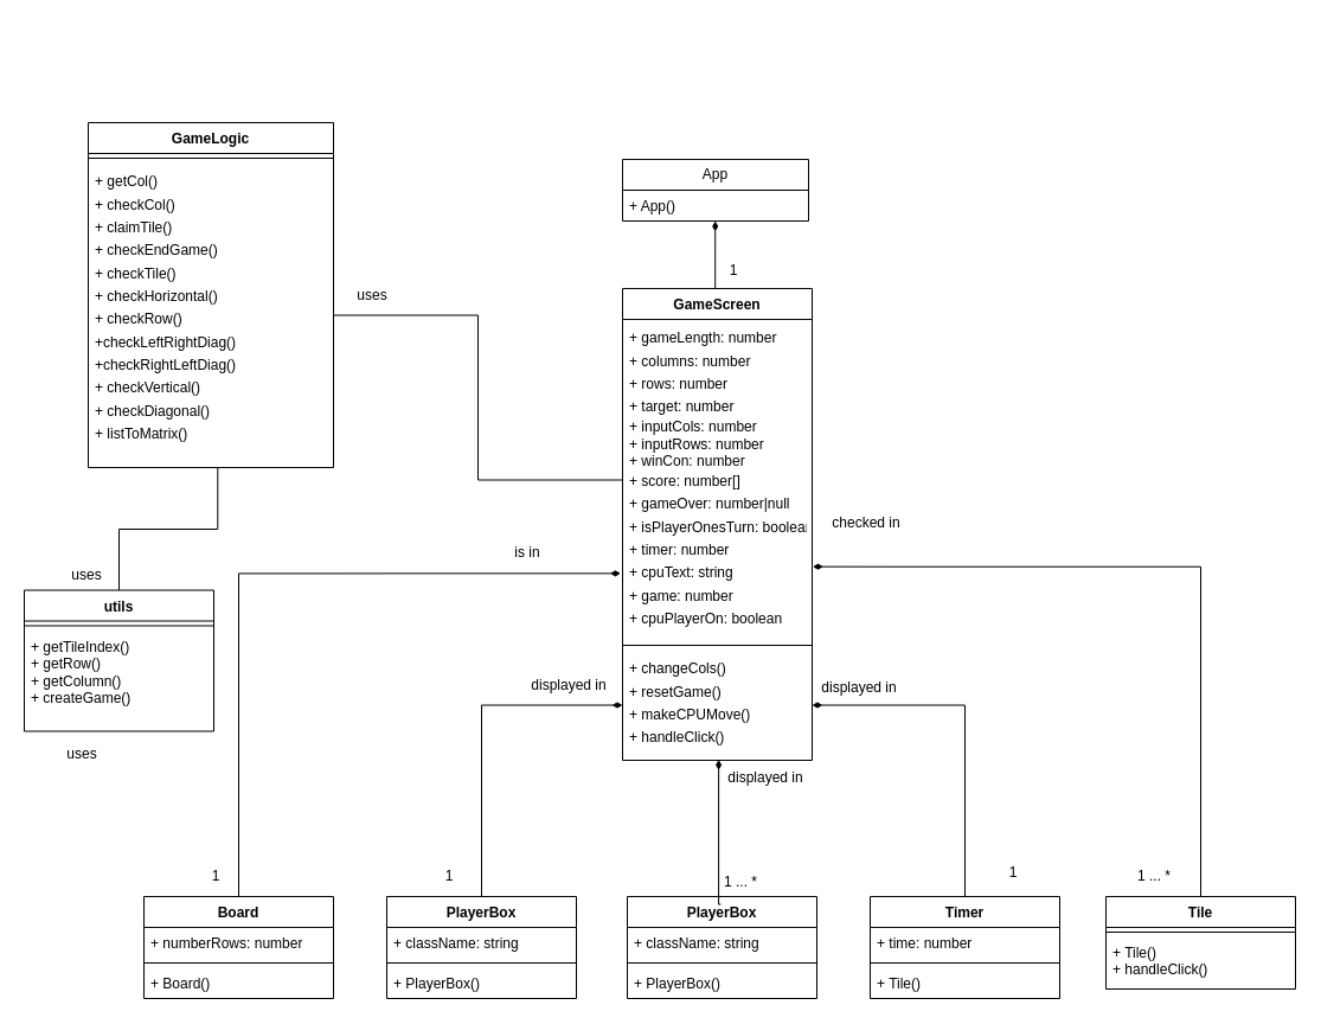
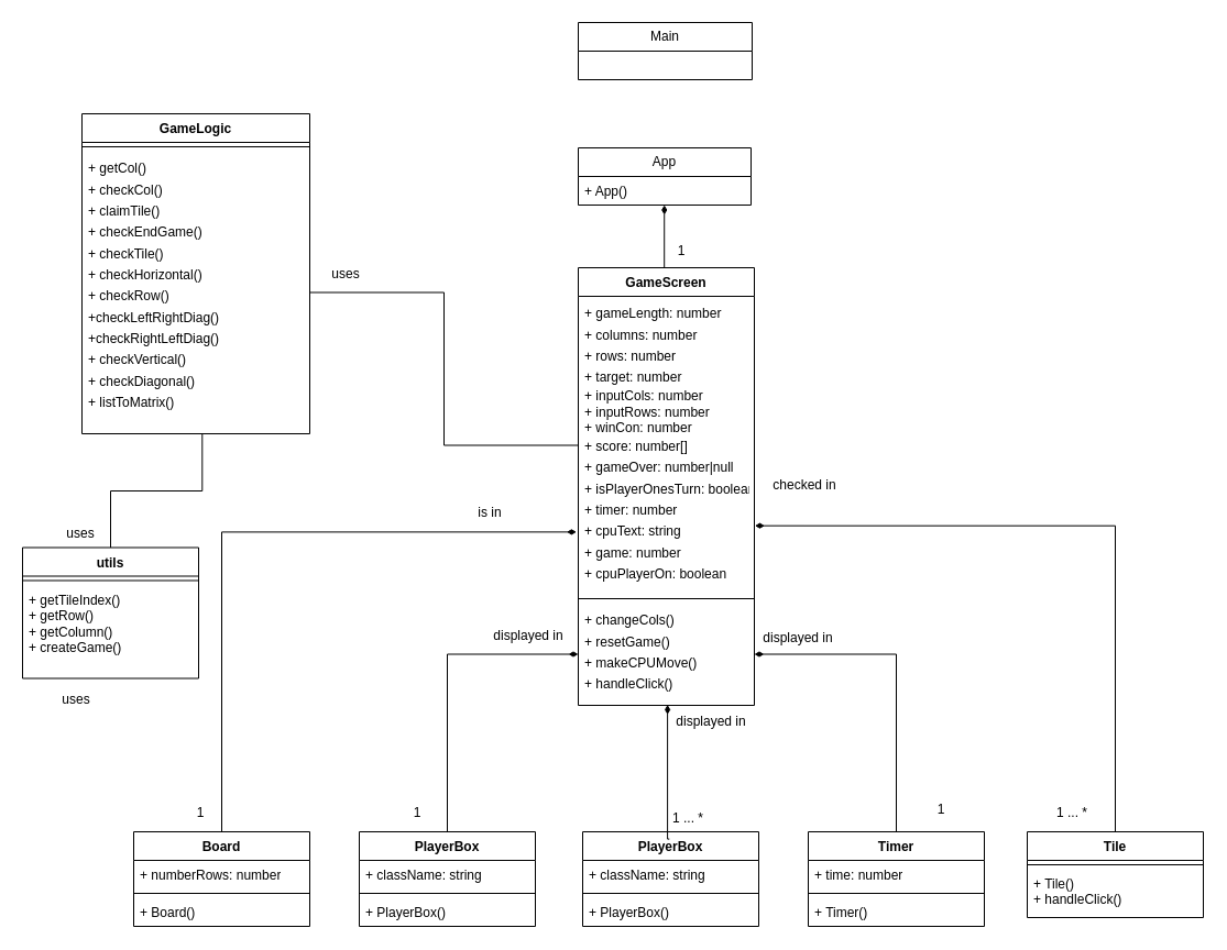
+ <mxCell id="6" value="Main" style="swimlane;fontStyle=0;childLayout=stackLayout;horizontal=1;startSize=26;fillColor=none;horizontalStack=0;resizeParent=1;resizeParentMax=0;resizeLast=0;collapsible=1;marginBottom=0;whiteSpace=wrap;html=1;" vertex="1" parent="1"><mxGeometry x="525" y="20" width="158" height="52" as="geometry" /></mxCell>
- <mxCell id="30" value="+ Tile()" style="text;strokeColor=none;fillColor=none;align=left;verticalAlign=top;spacingLeft=4;spacingRight=4;overflow=hidden;rotatable=0;points=[[0,0.5],[1,0.5]];portConstraint=eastwest;whiteSpace=wrap;html=1;" vertex="1" parent="27"><mxGeometry y="60" width="160" height="26" as="geometry" /></mxCell>
+ <mxCell id="30" value="+ Timer()" style="text;strokeColor=none;fillColor=none;align=left;verticalAlign=top;spacingLeft=4;spacingRight=4;overflow=hidden;rotatable=0;points=[[0,0.5],[1,0.5]];portConstraint=eastwest;whiteSpace=wrap;html=1;" vertex="1" parent="27"><mxGeometry y="60" width="160" height="26" as="geometry" /></mxCell>
